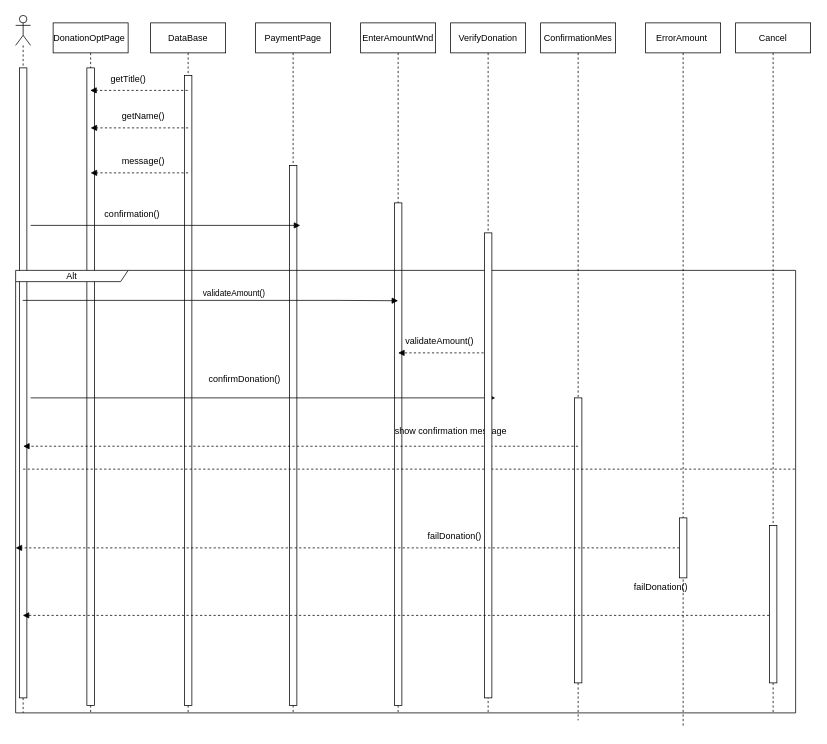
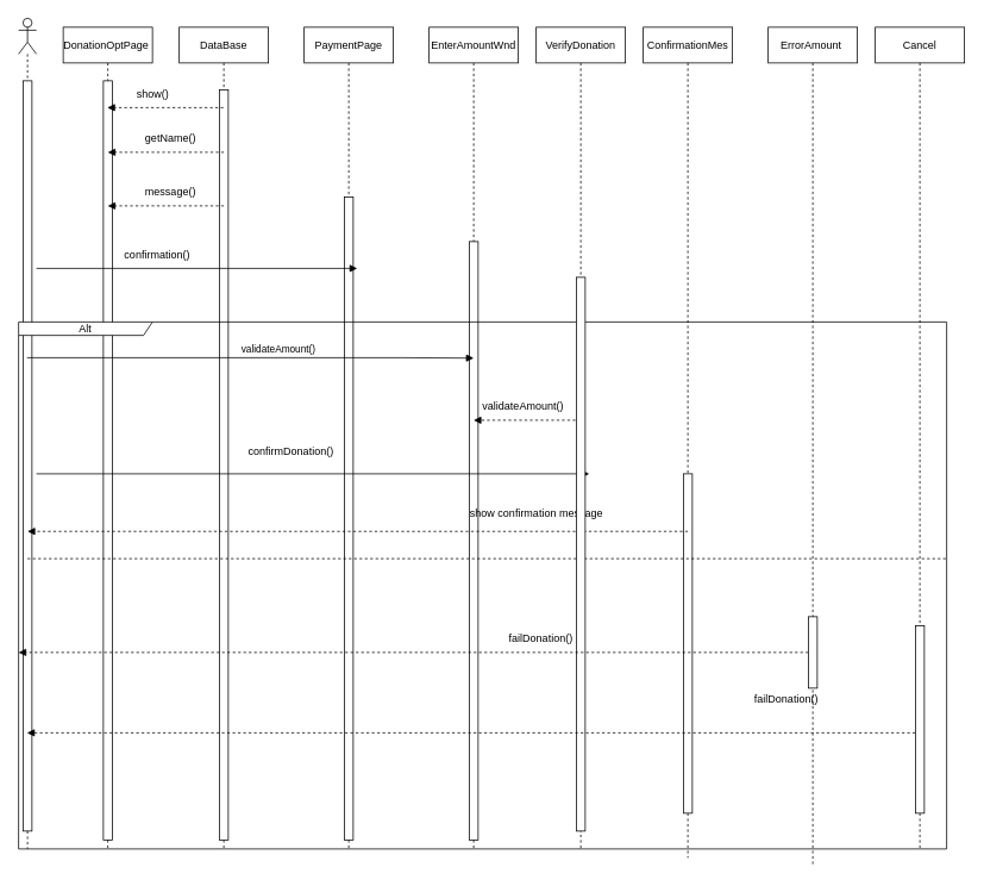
- <mxCell id="18" value="getTitle()" style="text;html=1;align=center;verticalAlign=middle;resizable=0;points=[];autosize=1;strokeColor=none;fillColor=none;" parent="1" vertex="1"><mxGeometry x="135" y="90" width="70" height="30" as="geometry" /></mxCell>
+ <mxCell id="18" value="show()" style="text;html=1;align=center;verticalAlign=middle;resizable=0;points=[];autosize=1;strokeColor=none;fillColor=none;" parent="1" vertex="1"><mxGeometry x="135" y="90" width="70" height="30" as="geometry" /></mxCell>
